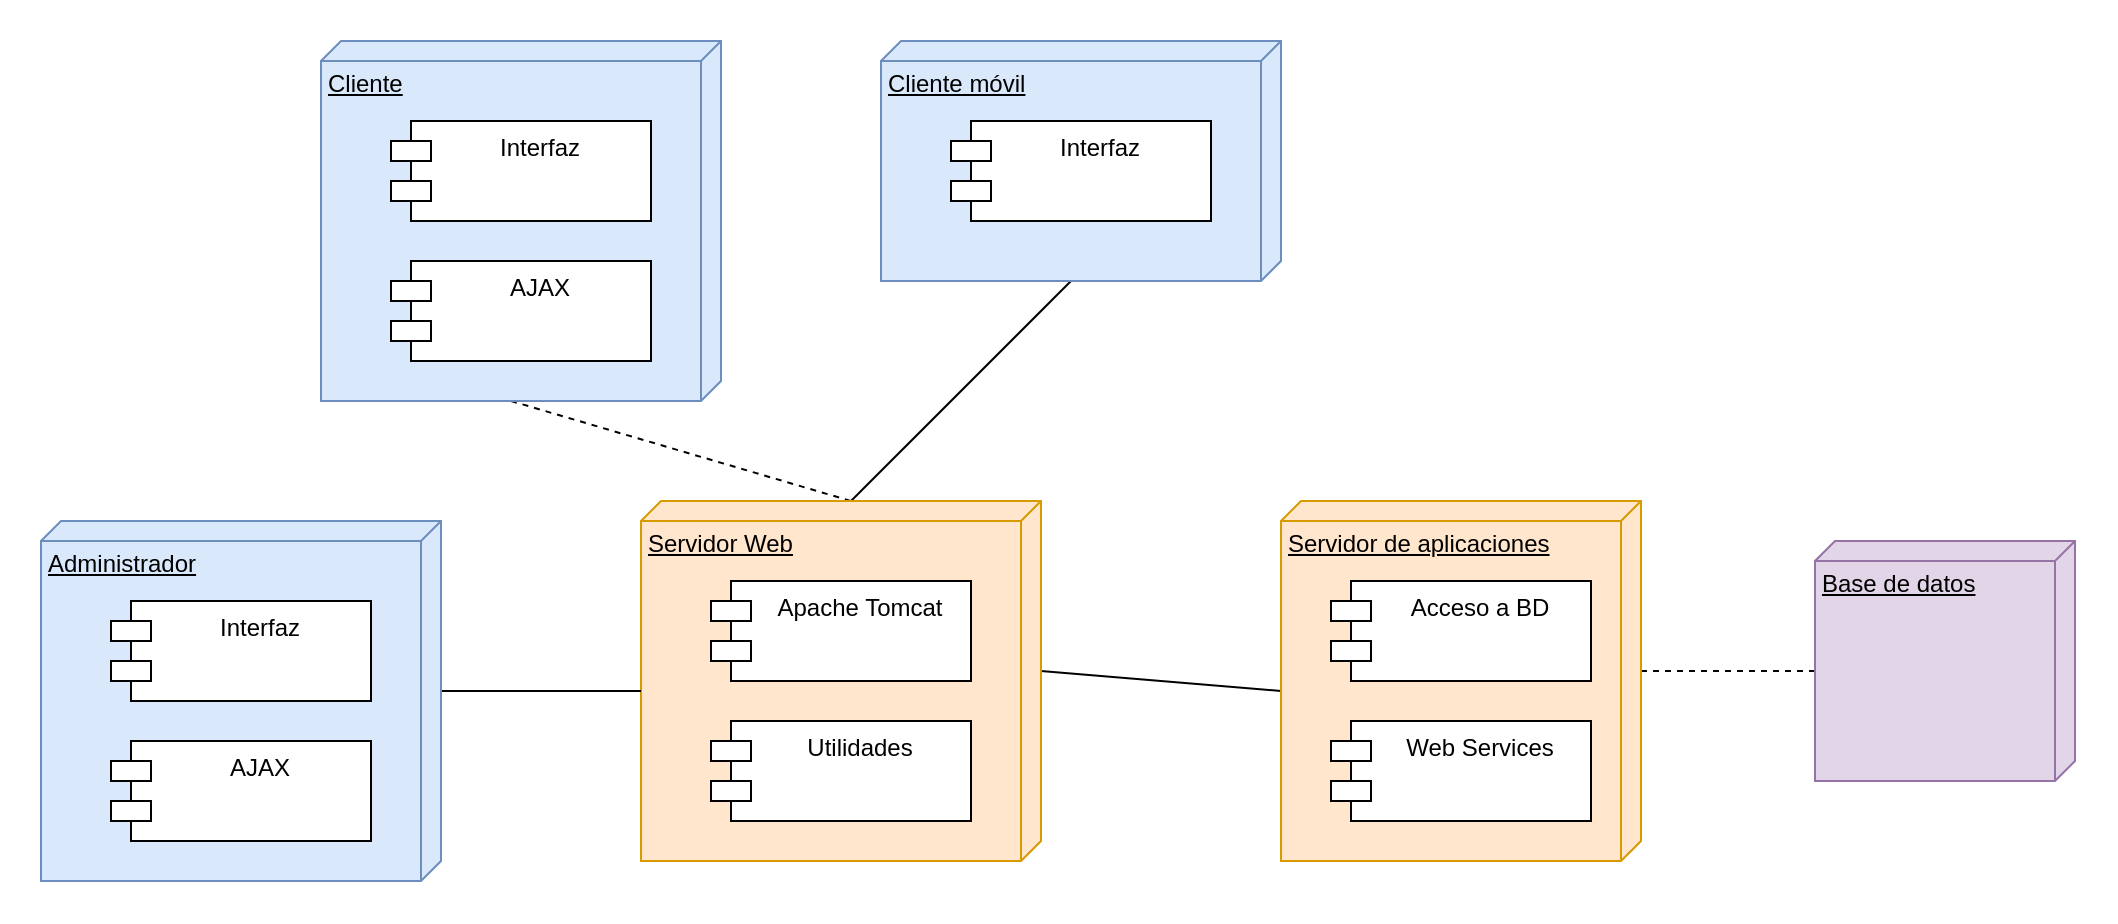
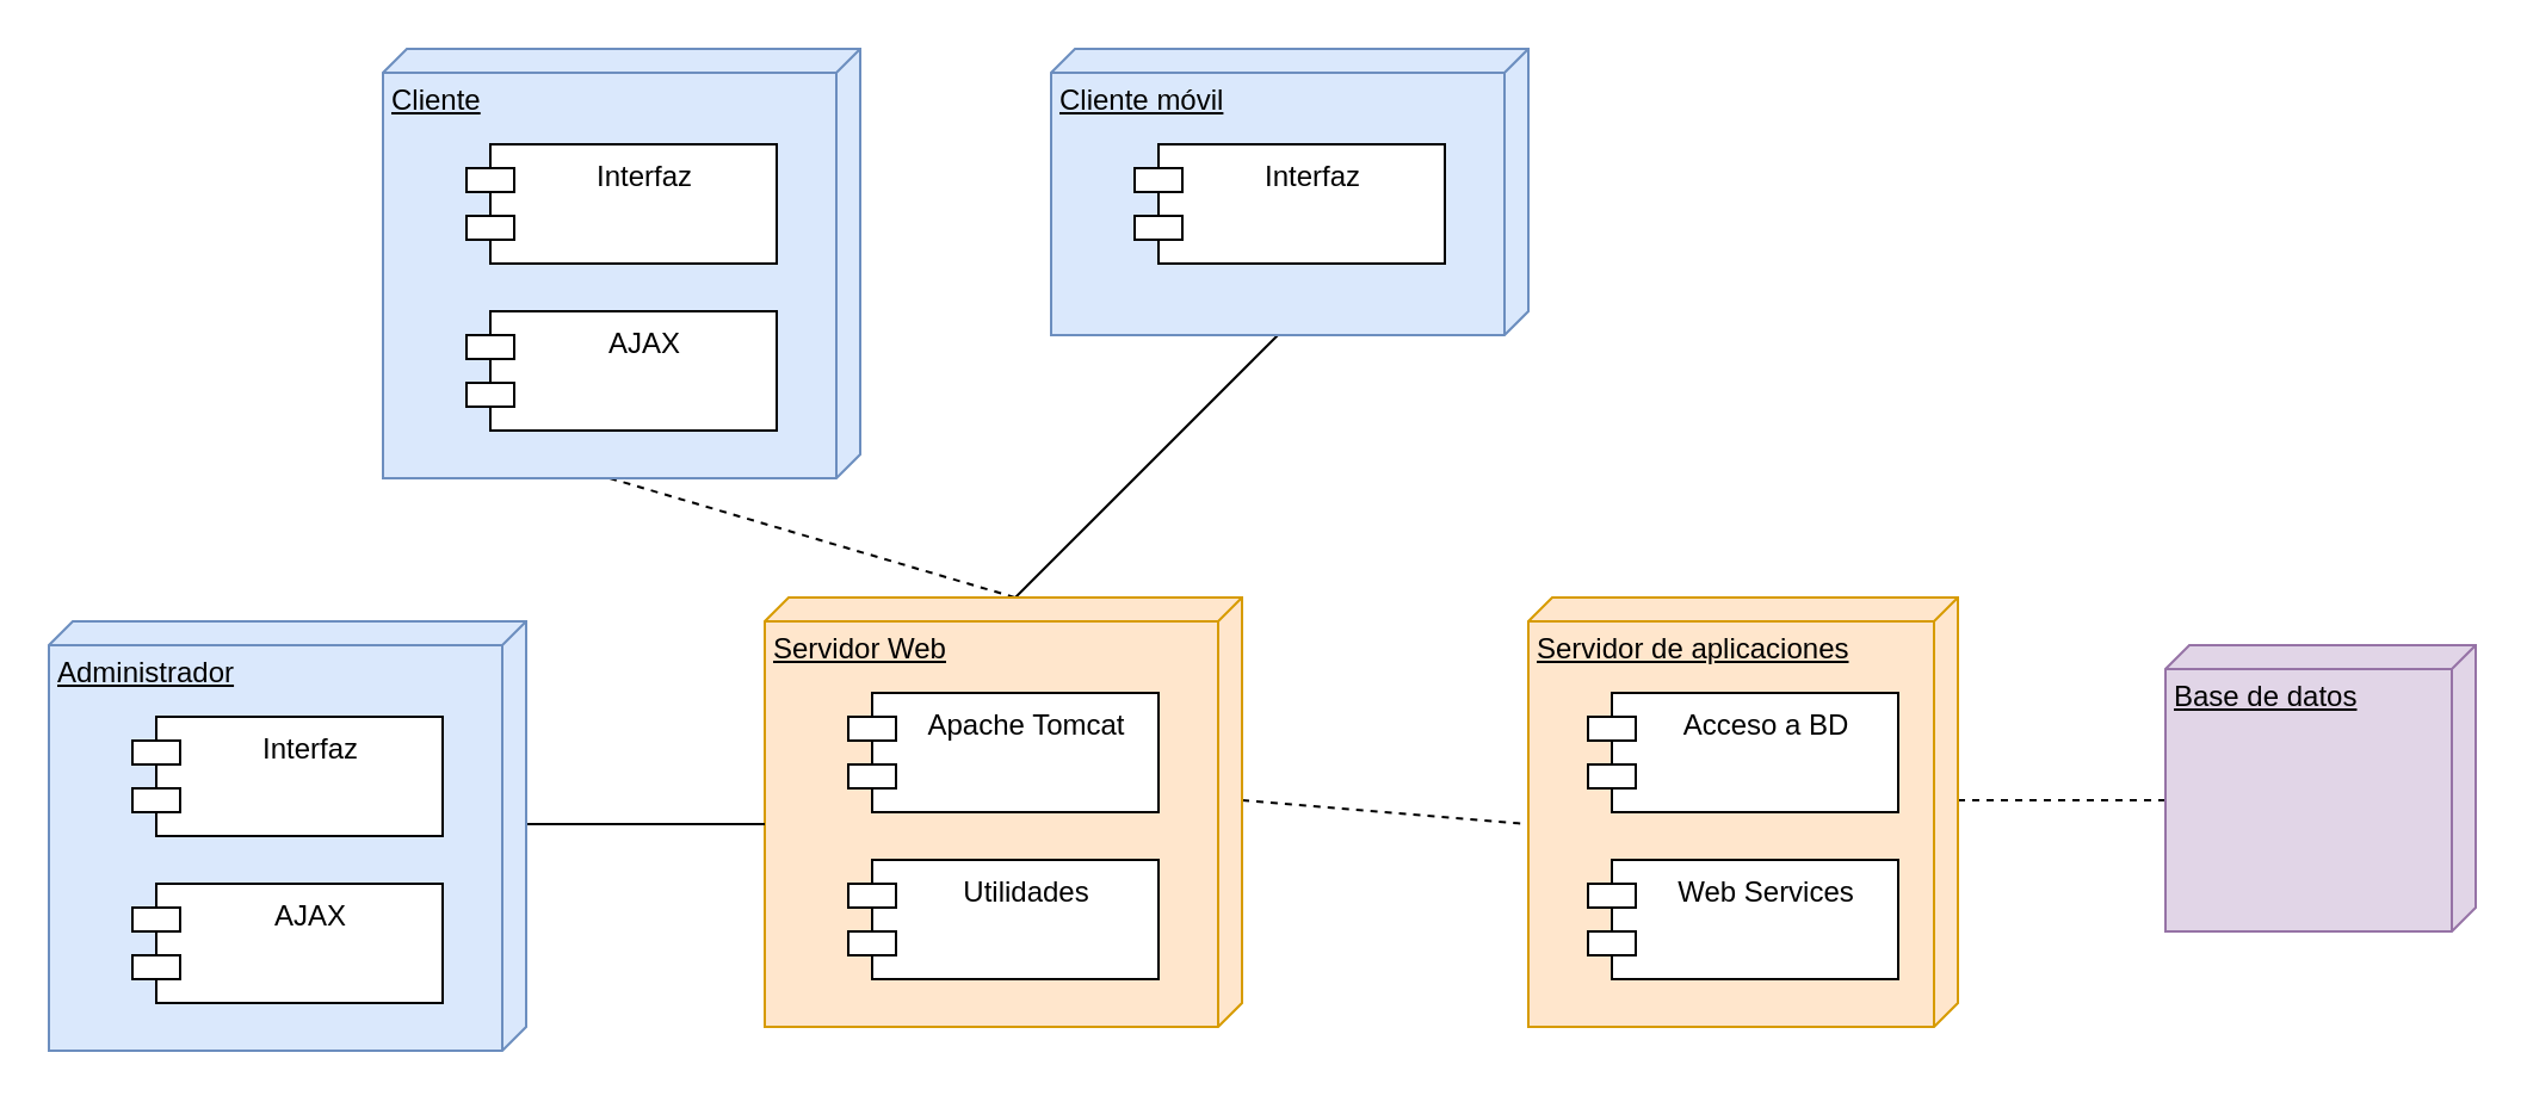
- <mxCell id="8" style="edgeStyle=none;rounded=0;orthogonalLoop=1;jettySize=auto;html=1;exitX=0;exitY=0;exitDx=85;exitDy=0;exitPerimeter=0;entryX=0;entryY=0;entryDx=95;entryDy=180;entryPerimeter=0;endArrow=none;endFill=0;" edge="1" parent="1" source="9" target="14"><mxGeometry relative="1" as="geometry" /></mxCell>
+ <mxCell id="8" style="edgeStyle=none;rounded=0;orthogonalLoop=1;jettySize=auto;html=1;exitX=0;exitY=0;exitDx=85;exitDy=0;exitPerimeter=0;entryX=0;entryY=0;entryDx=95;entryDy=180;entryPerimeter=0;endArrow=none;endFill=0;dashed=1;" edge="1" parent="1" source="9" target="14"><mxGeometry relative="1" as="geometry" /></mxCell>
